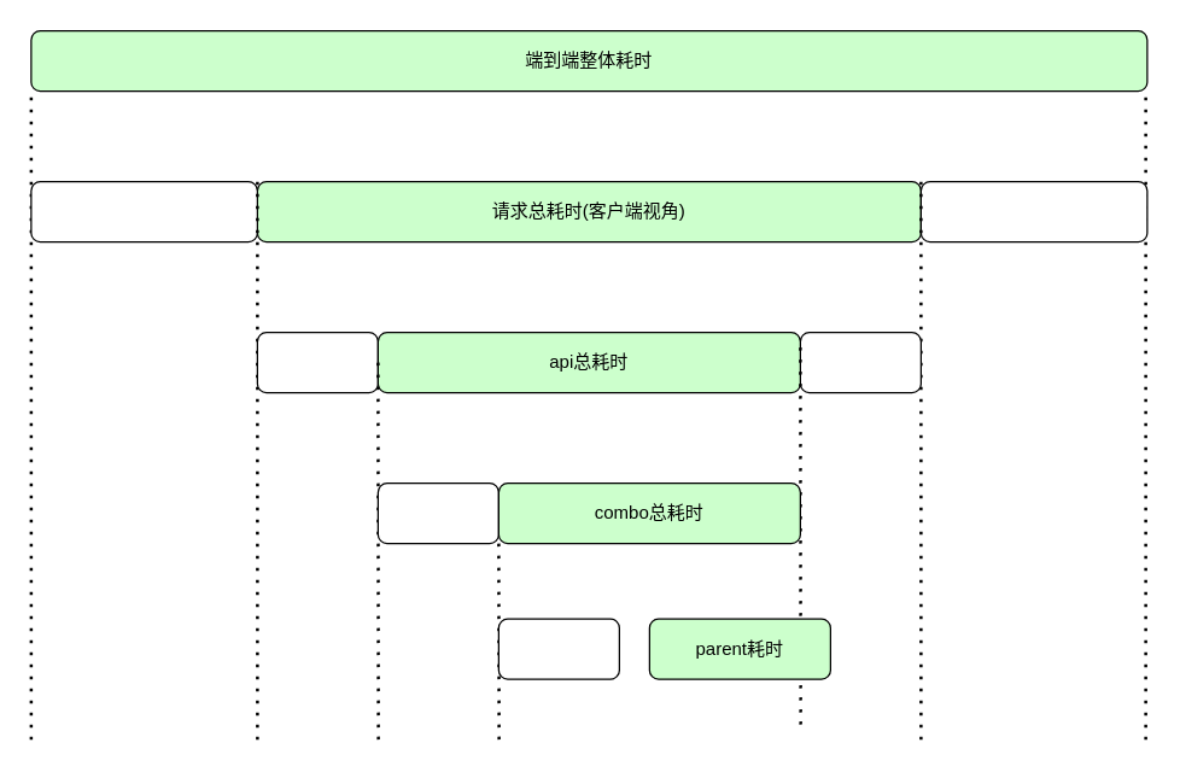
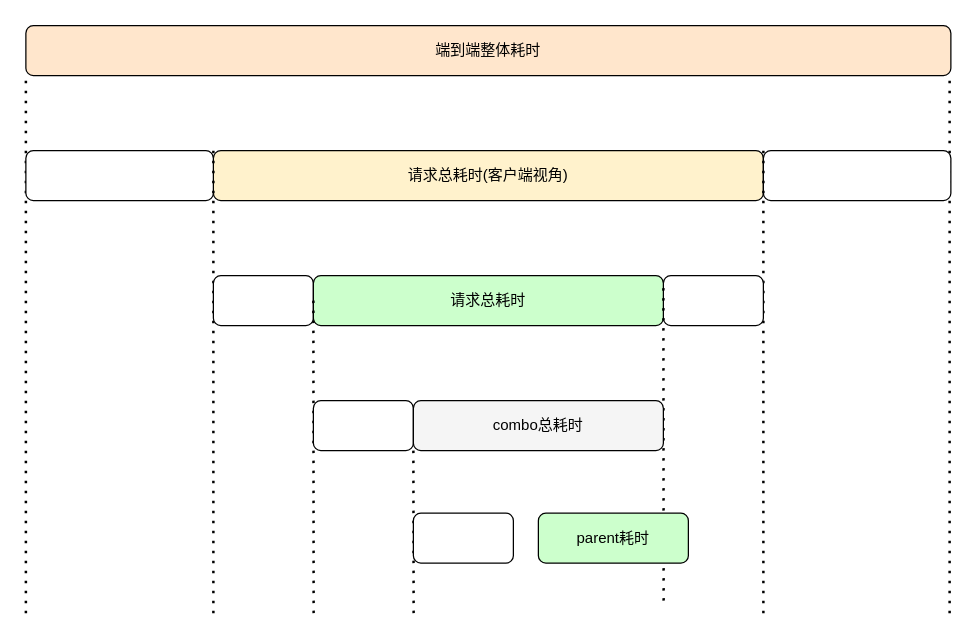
- <mxCell id="2" value="端到端整体耗时" style="rounded=1;whiteSpace=wrap;html=1;fillColor=#CCFFCC;" vertex="1" parent="1"><mxGeometry x="20" y="20" width="740" height="40" as="geometry" /></mxCell>
+ <mxCell id="2" value="端到端整体耗时" style="rounded=1;whiteSpace=wrap;html=1;fillColor=#ffe6cc;" vertex="1" parent="1"><mxGeometry x="20" y="20" width="740" height="40" as="geometry" /></mxCell>
- <mxCell id="5" value="请求总耗时(客户端视角)" style="rounded=1;whiteSpace=wrap;html=1;fillColor=#CCFFCC;" vertex="1" parent="1"><mxGeometry x="170" y="120" width="440" height="40" as="geometry" /></mxCell>
+ <mxCell id="5" value="请求总耗时(客户端视角)" style="rounded=1;whiteSpace=wrap;html=1;fillColor=#fff2cc;" vertex="1" parent="1"><mxGeometry x="170" y="120" width="440" height="40" as="geometry" /></mxCell>
- <mxCell id="12" value="api总耗时" style="rounded=1;whiteSpace=wrap;html=1;fillColor=#CCFFCC;" vertex="1" parent="1"><mxGeometry x="250" y="220" width="280" height="40" as="geometry" /></mxCell>
+ <mxCell id="12" value="请求总耗时" style="rounded=1;whiteSpace=wrap;html=1;fillColor=#CCFFCC;" vertex="1" parent="1"><mxGeometry x="250" y="220" width="280" height="40" as="geometry" /></mxCell>
- <mxCell id="16" value="combo总耗时" style="rounded=1;whiteSpace=wrap;html=1;fillColor=#CCFFCC;" vertex="1" parent="1"><mxGeometry x="330" y="320" width="200" height="40" as="geometry" /></mxCell>
+ <mxCell id="16" value="combo总耗时" style="rounded=1;whiteSpace=wrap;html=1;fillColor=#f5f5f5;" vertex="1" parent="1"><mxGeometry x="330" y="320" width="200" height="40" as="geometry" /></mxCell>
